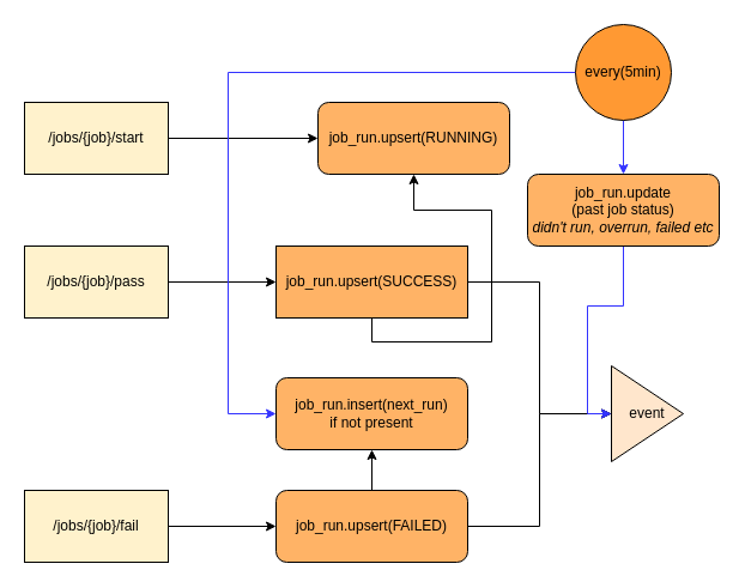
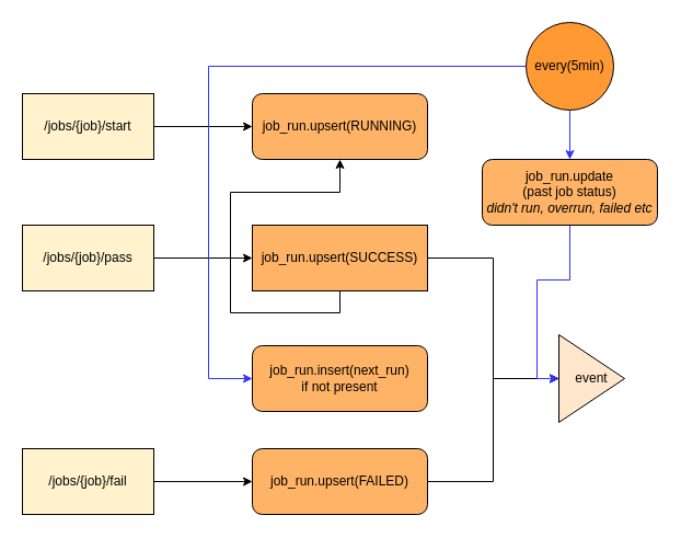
- <mxCell id="8" value="job_run.upsert(RUNNING)" style="rounded=1;whiteSpace=wrap;html=1;fillColor=#FFB366;" parent="1" vertex="1"><mxGeometry x="265" y="85" width="160" height="60" as="geometry" /></mxCell>
+ <mxCell id="8" value="job_run.upsert(RUNNING)" style="rounded=1;whiteSpace=wrap;html=1;fillColor=#FFB366;" parent="1" vertex="1"><mxGeometry x="230" y="85" width="160" height="60" as="geometry" /></mxCell>
- <mxCell id="12" style="edgeStyle=orthogonalEdgeStyle;rounded=0;orthogonalLoop=1;jettySize=auto;html=1;" parent="1" source="14" target="15" edge="1"><mxGeometry relative="1" as="geometry" /></mxCell>
